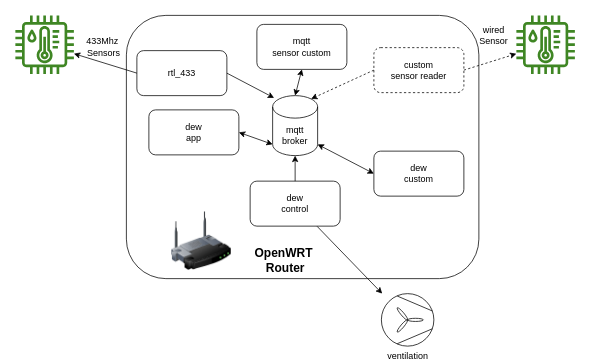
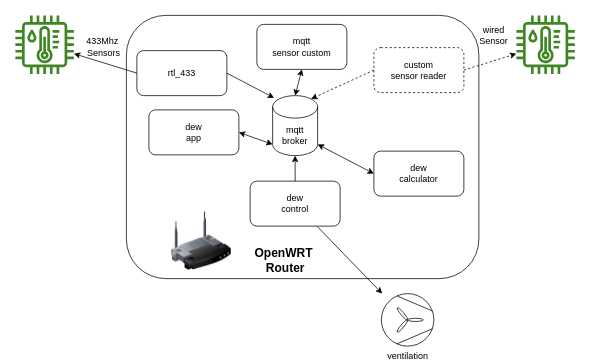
- <mxCell id="8" value="dew&lt;br&gt;custom" style="rounded=1;whiteSpace=wrap;html=1;" parent="1" vertex="1"><mxGeometry x="498" y="201" width="120" height="60" as="geometry" /></mxCell>
+ <mxCell id="8" value="dew&lt;br&gt;calculator" style="rounded=1;whiteSpace=wrap;html=1;" parent="1" vertex="1"><mxGeometry x="498" y="201" width="120" height="60" as="geometry" /></mxCell>
